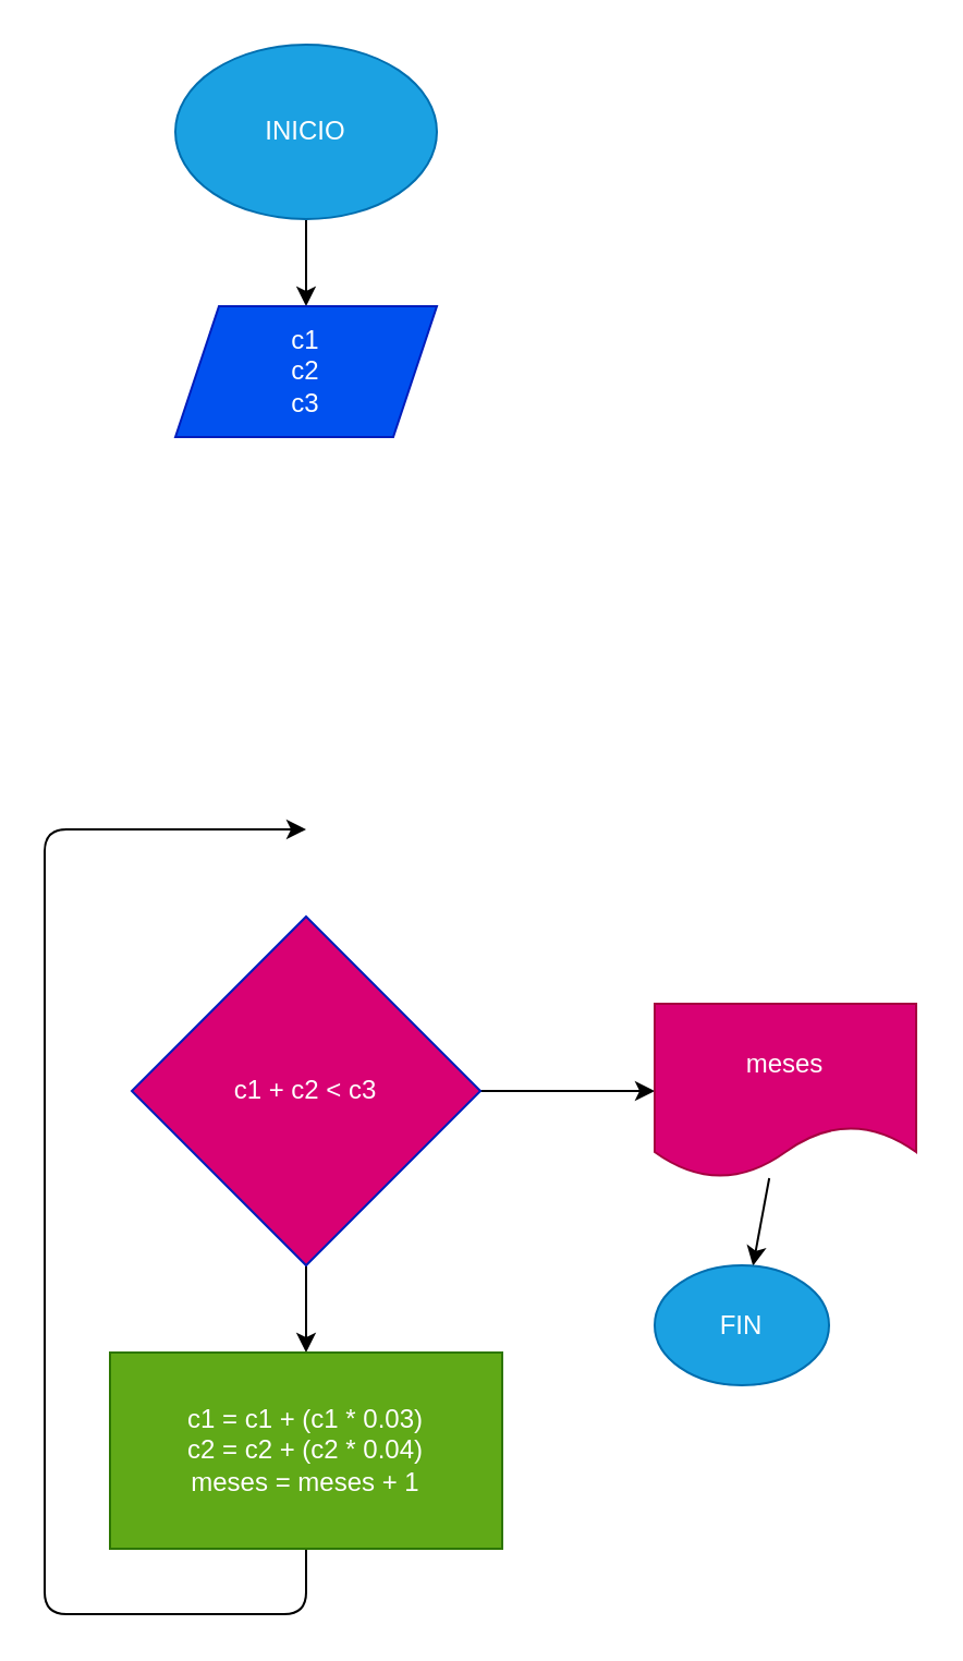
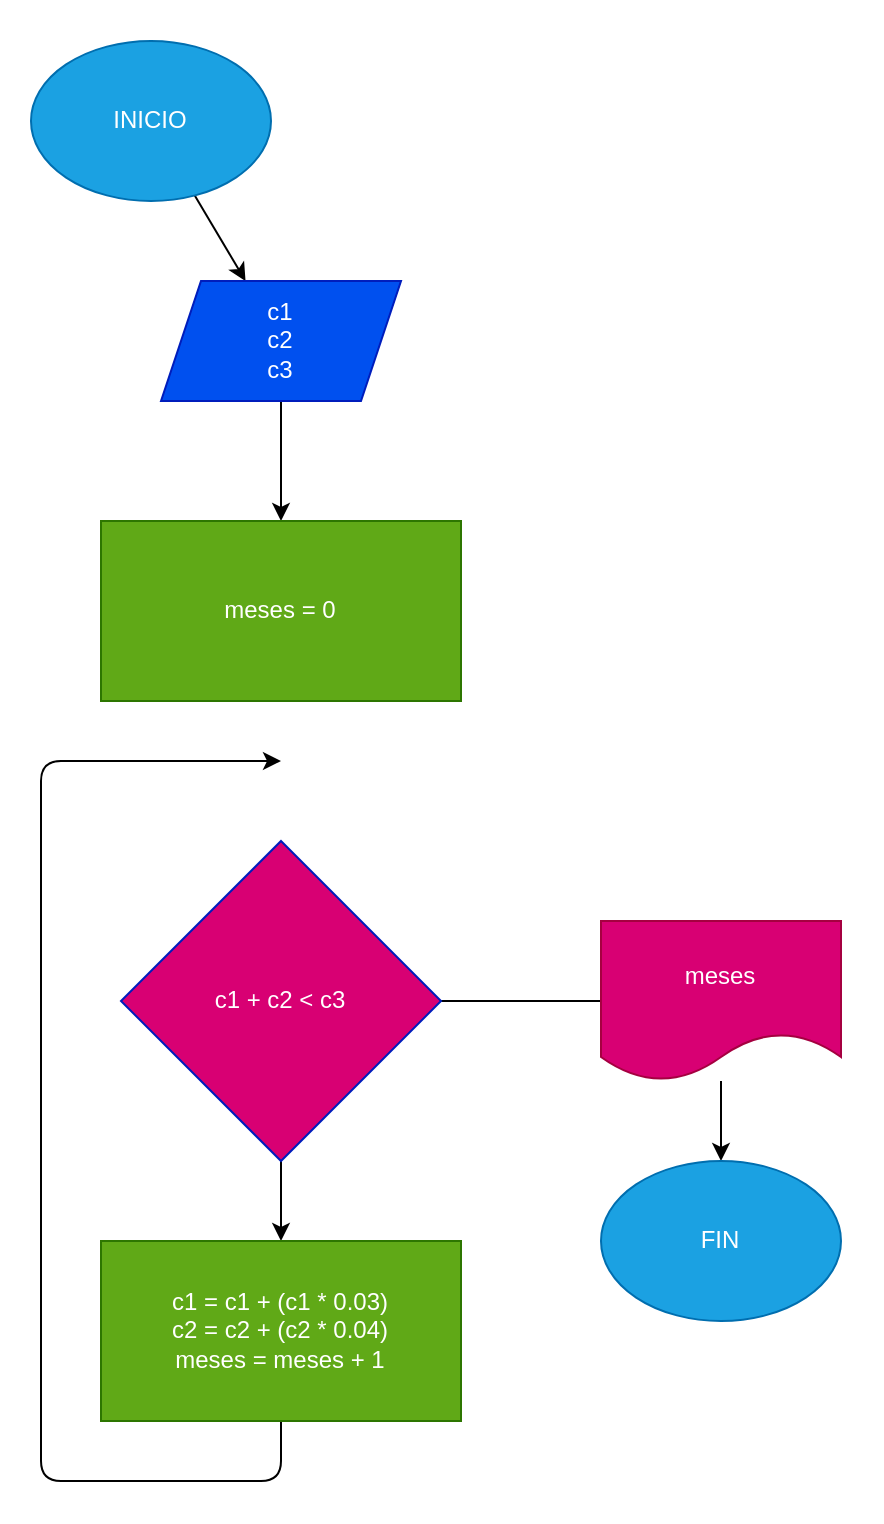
- <mxCell id="3" value="INICIO" style="ellipse;whiteSpace=wrap;html=1;fillColor=#1ba1e2;fontColor=#ffffff;strokeColor=#006EAF;" parent="1" vertex="1"><mxGeometry x="80" width="120" height="80" as="geometry" y="20" /></mxCell>
+ <mxCell id="3" value="INICIO" style="ellipse;whiteSpace=wrap;html=1;fillColor=#1ba1e2;fontColor=#ffffff;strokeColor=#006EAF;" parent="1" vertex="1"><mxGeometry x="15" y="20" width="120" height="80" as="geometry" /></mxCell>
+ <mxCell id="4" value="" style="edgeStyle=none;html=1;strokeColor=#000000;" parent="1" source="5" target="9" edge="1"><mxGeometry relative="1" as="geometry" /></mxCell>
+ <mxCell id="9" value="meses = 0" style="rounded=0;whiteSpace=wrap;html=1;fillColor=#60a917;fontColor=#ffffff;strokeColor=#2D7600;" parent="1" vertex="1"><mxGeometry x="50" y="260" width="180" height="90" as="geometry" /></mxCell>
- <mxCell id="6" value="" style="edgeStyle=none;html=1;strokeColor=#000000;" parent="1" source="8" target="13" edge="1"><mxGeometry relative="1" as="geometry" /></mxCell>
+ <mxCell id="6" value="" style="edgeStyle=none;html=1;strokeColor=#000000;endArrow=none;" parent="1" source="8" target="13" edge="1"><mxGeometry relative="1" as="geometry" /></mxCell>
- <mxCell id="14" value="FIN" style="ellipse;whiteSpace=wrap;html=1;fillColor=#1ba1e2;fontColor=#ffffff;strokeColor=#006EAF;" parent="1" vertex="1"><mxGeometry x="300" y="580" width="80" height="55" as="geometry" /></mxCell>
+ <mxCell id="14" value="FIN" style="ellipse;whiteSpace=wrap;html=1;fillColor=#1ba1e2;fontColor=#ffffff;strokeColor=#006EAF;" parent="1" vertex="1"><mxGeometry x="300" y="580" width="120" height="80" as="geometry" /></mxCell>
